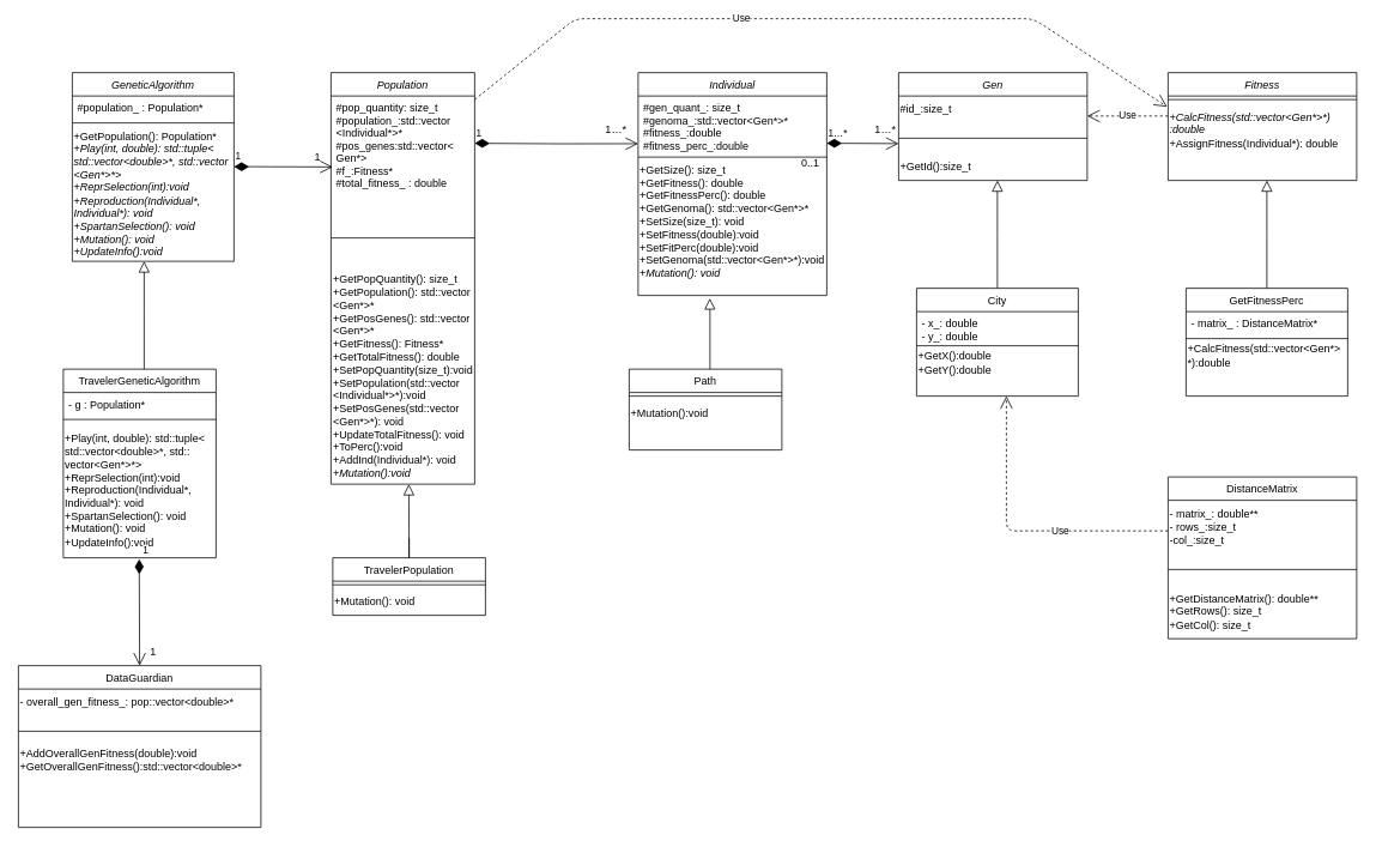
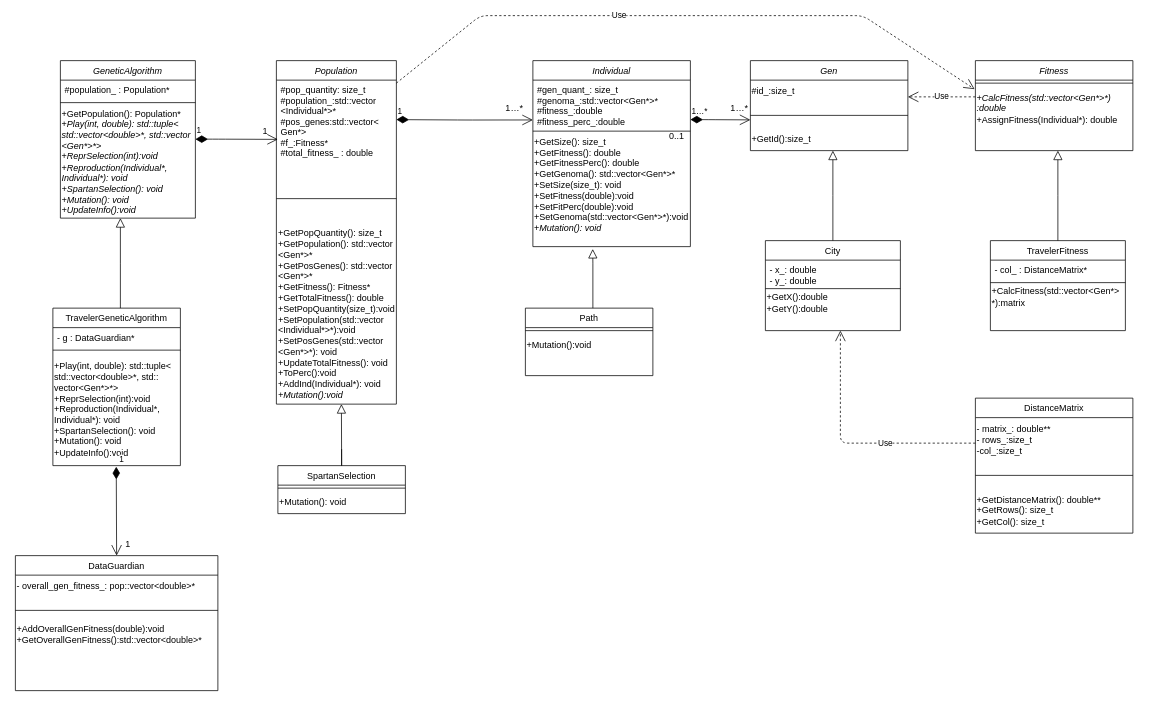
- <mxCell id="31" value="GetFitnessPerc" style="swimlane;fontStyle=0;align=center;verticalAlign=top;childLayout=stackLayout;horizontal=1;startSize=26;horizontalStack=0;resizeParent=1;resizeLast=0;collapsible=1;marginBottom=0;rounded=0;shadow=0;strokeWidth=1;" parent="1" vertex="1"><mxGeometry x="1320" y="320" width="180" height="120" as="geometry"><mxRectangle x="130" y="380" width="160" height="26" as="alternateBounds" /></mxGeometry></mxCell>
+ <mxCell id="31" value="TravelerFitness" style="swimlane;fontStyle=0;align=center;verticalAlign=top;childLayout=stackLayout;horizontal=1;startSize=26;horizontalStack=0;resizeParent=1;resizeLast=0;collapsible=1;marginBottom=0;rounded=0;shadow=0;strokeWidth=1;" parent="1" vertex="1"><mxGeometry x="1320" y="320" width="180" height="120" as="geometry"><mxRectangle x="130" y="380" width="160" height="26" as="alternateBounds" /></mxGeometry></mxCell>
- <mxCell id="32" value="- matrix_ : DistanceMatrix*" style="text;align=left;verticalAlign=top;spacingLeft=4;spacingRight=4;overflow=hidden;rotatable=0;points=[[0,0.5],[1,0.5]];portConstraint=eastwest;" parent="31" vertex="1"><mxGeometry y="26" width="180" height="26" as="geometry" /></mxCell>
+ <mxCell id="32" value="- col_ : DistanceMatrix*" style="text;align=left;verticalAlign=top;spacingLeft=4;spacingRight=4;overflow=hidden;rotatable=0;points=[[0,0.5],[1,0.5]];portConstraint=eastwest;" parent="31" vertex="1"><mxGeometry y="26" width="180" height="26" as="geometry" /></mxCell>
- <mxCell id="34" value="+CalcFitness(std::vector&amp;lt;Gen*&amp;gt;&lt;br&gt;*):double" style="text;html=1;align=left;verticalAlign=middle;resizable=0;points=[];autosize=1;strokeColor=none;" parent="31" vertex="1"><mxGeometry y="60" width="180" height="30" as="geometry" /></mxCell>
+ <mxCell id="34" value="+CalcFitness(std::vector&amp;lt;Gen*&amp;gt;&lt;br&gt;*):matrix" style="text;html=1;align=left;verticalAlign=middle;resizable=0;points=[];autosize=1;strokeColor=none;" parent="31" vertex="1"><mxGeometry y="60" width="180" height="30" as="geometry" /></mxCell>
- <mxCell id="7" value="- g : Population*" style="text;align=left;verticalAlign=top;spacingLeft=4;spacingRight=4;overflow=hidden;rotatable=0;points=[[0,0.5],[1,0.5]];portConstraint=eastwest;" parent="6" vertex="1"><mxGeometry y="26" width="170" height="26" as="geometry" /></mxCell>
+ <mxCell id="7" value="- g : DataGuardian*" style="text;align=left;verticalAlign=top;spacingLeft=4;spacingRight=4;overflow=hidden;rotatable=0;points=[[0,0.5],[1,0.5]];portConstraint=eastwest;" parent="6" vertex="1"><mxGeometry y="26" width="170" height="26" as="geometry" /></mxCell>
- <mxCell id="15" value="TravelerPopulation" style="swimlane;fontStyle=0;align=center;verticalAlign=top;childLayout=stackLayout;horizontal=1;startSize=26;horizontalStack=0;resizeParent=1;resizeLast=0;collapsible=1;marginBottom=0;rounded=0;shadow=0;strokeWidth=1;" parent="1" vertex="1"><mxGeometry x="370" y="620" width="170" height="64" as="geometry"><mxRectangle x="130" y="380" width="160" height="26" as="alternateBounds" /></mxGeometry></mxCell>
+ <mxCell id="15" value="SpartanSelection" style="swimlane;fontStyle=0;align=center;verticalAlign=top;childLayout=stackLayout;horizontal=1;startSize=26;horizontalStack=0;resizeParent=1;resizeLast=0;collapsible=1;marginBottom=0;rounded=0;shadow=0;strokeWidth=1;" parent="1" vertex="1"><mxGeometry x="370" y="620" width="170" height="64" as="geometry"><mxRectangle x="130" y="380" width="160" height="26" as="alternateBounds" /></mxGeometry></mxCell>
